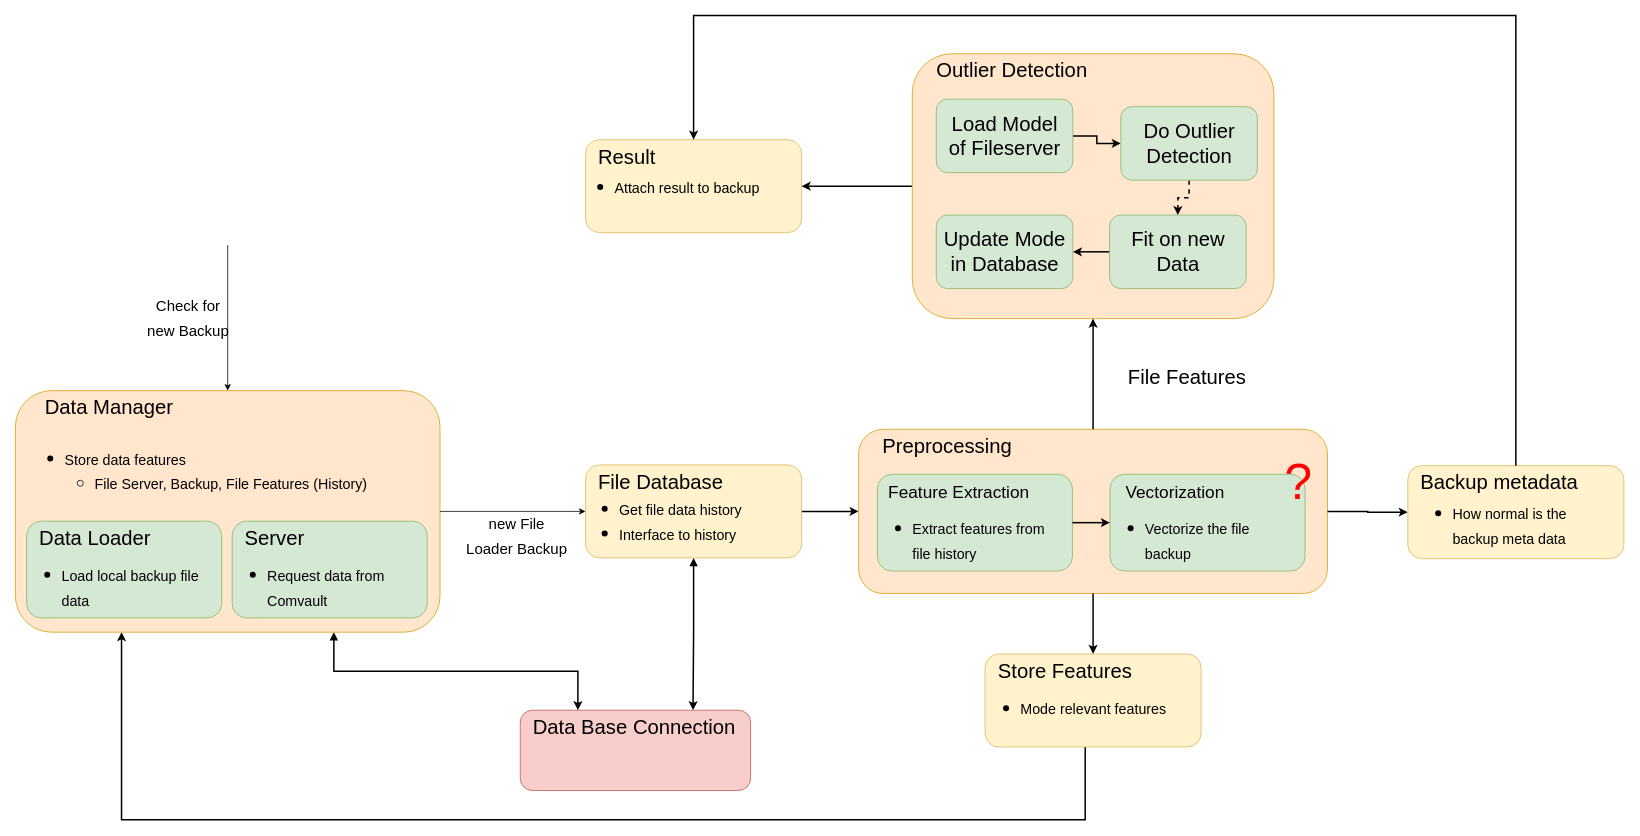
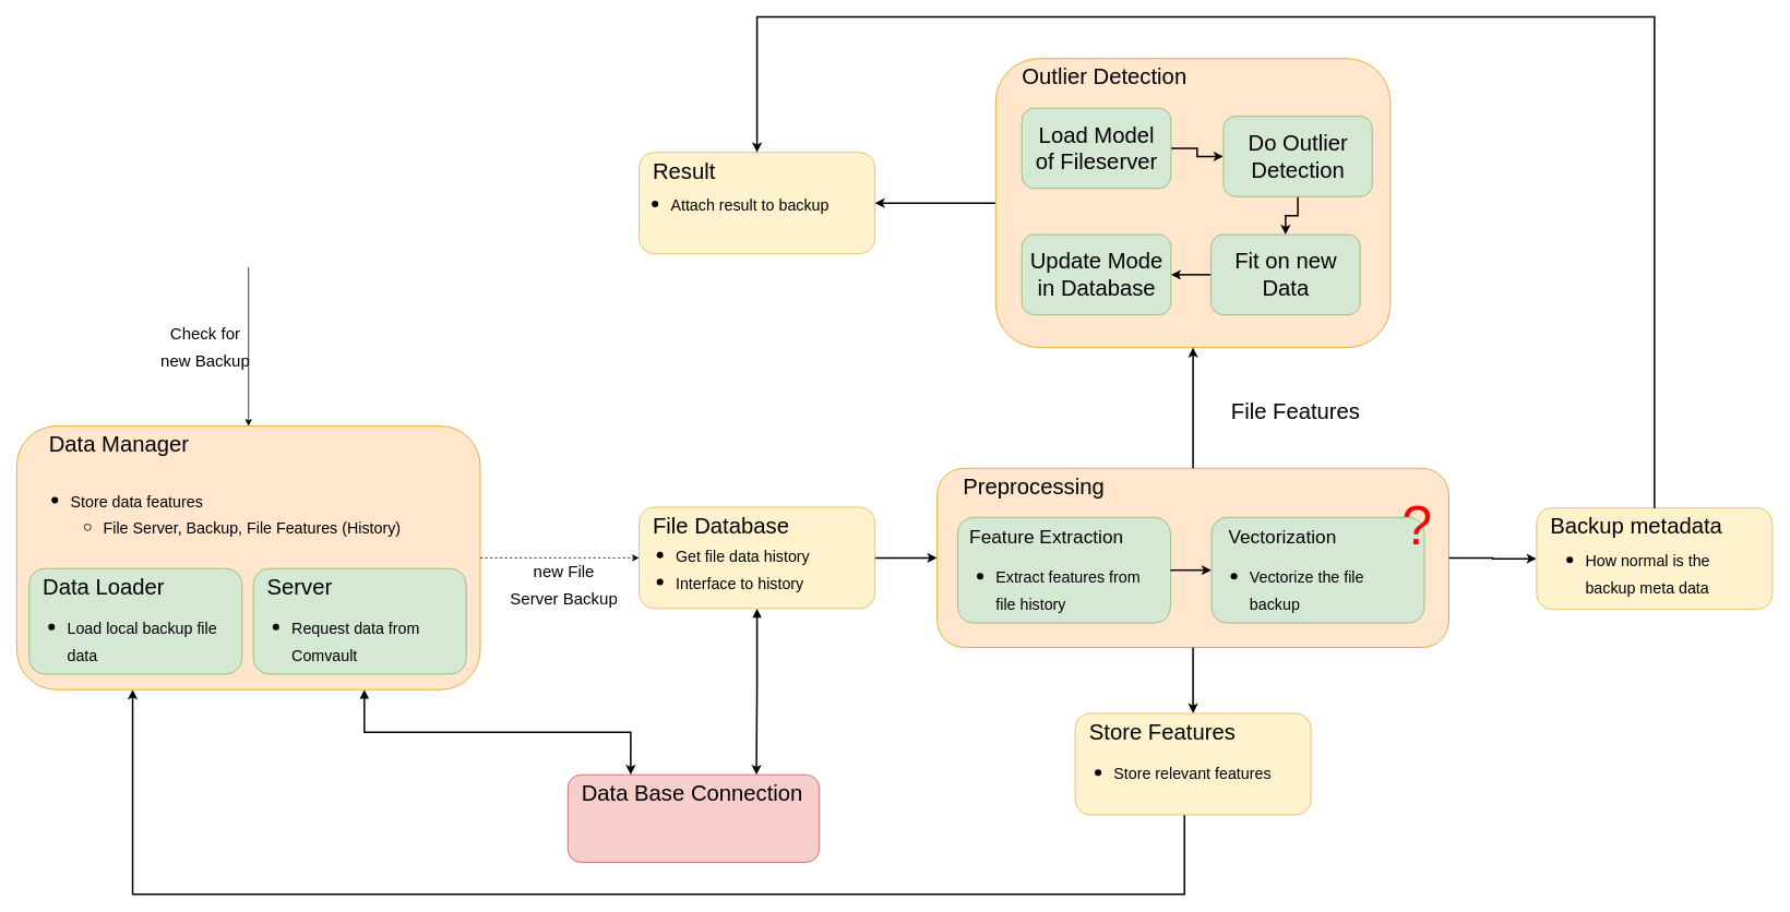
- <mxCell id="40" value="" style="edgeStyle=orthogonalEdgeStyle;rounded=0;orthogonalLoop=1;jettySize=auto;html=1;startArrow=none;startFill=0;strokeWidth=2;fontSize=27;dashed=1;" parent="1" source="41" target="43" edge="1"><mxGeometry relative="1" as="geometry" /></mxCell>
+ <mxCell id="40" value="" style="edgeStyle=orthogonalEdgeStyle;rounded=0;orthogonalLoop=1;jettySize=auto;html=1;startArrow=none;startFill=0;strokeWidth=2;fontSize=27;" parent="1" source="41" target="43" edge="1"><mxGeometry relative="1" as="geometry" /></mxCell>
- <mxCell id="14" value="" style="endArrow=classic;html=1;fontSize=27;exitX=1;exitY=0.5;exitDx=0;exitDy=0;" parent="1" source="4" target="18" edge="1"><mxGeometry width="50" height="50" relative="1" as="geometry"><mxPoint x="313" y="336" as="sourcePoint" /><mxPoint x="782" y="681" as="targetPoint" /></mxGeometry></mxCell>
+ <mxCell id="14" value="" style="endArrow=classic;html=1;fontSize=27;exitX=1;exitY=0.5;exitDx=0;exitDy=0;dashed=1;" parent="1" source="4" target="18" edge="1"><mxGeometry width="50" height="50" relative="1" as="geometry"><mxPoint x="313" y="336" as="sourcePoint" /><mxPoint x="782" y="681" as="targetPoint" /></mxGeometry></mxCell>
- <mxCell id="15" value="&lt;span style=&quot;font-size: 20px&quot;&gt;new File &lt;br&gt;Loader Backup&lt;/span&gt;" style="text;html=1;strokeColor=none;fillColor=none;align=center;verticalAlign=middle;whiteSpace=wrap;rounded=0;fontSize=27;" parent="1" vertex="1"><mxGeometry x="581" y="687" width="215" height="50" as="geometry" /></mxCell>
+ <mxCell id="15" value="&lt;span style=&quot;font-size: 20px&quot;&gt;new File &lt;br&gt;Server Backup&lt;/span&gt;" style="text;html=1;strokeColor=none;fillColor=none;align=center;verticalAlign=middle;whiteSpace=wrap;rounded=0;fontSize=27;" parent="1" vertex="1"><mxGeometry x="581" y="687" width="215" height="50" as="geometry" /></mxCell>
- <mxCell id="34" value="&lt;ul&gt;&lt;li&gt;&lt;span style=&quot;font-size: 19px&quot;&gt;Mode relevant features&lt;/span&gt;&lt;/li&gt;&lt;/ul&gt;" style="text;html=1;strokeColor=none;fillColor=none;align=left;verticalAlign=middle;whiteSpace=wrap;rounded=0;fontSize=27;" parent="32" vertex="1"><mxGeometry x="5" y="23" width="257" height="98" as="geometry" /></mxCell>
+ <mxCell id="34" value="&lt;ul&gt;&lt;li&gt;&lt;span style=&quot;font-size: 19px&quot;&gt;Store relevant features&lt;/span&gt;&lt;/li&gt;&lt;/ul&gt;" style="text;html=1;strokeColor=none;fillColor=none;align=left;verticalAlign=middle;whiteSpace=wrap;rounded=0;fontSize=27;" parent="32" vertex="1"><mxGeometry x="5" y="23" width="257" height="98" as="geometry" /></mxCell>
